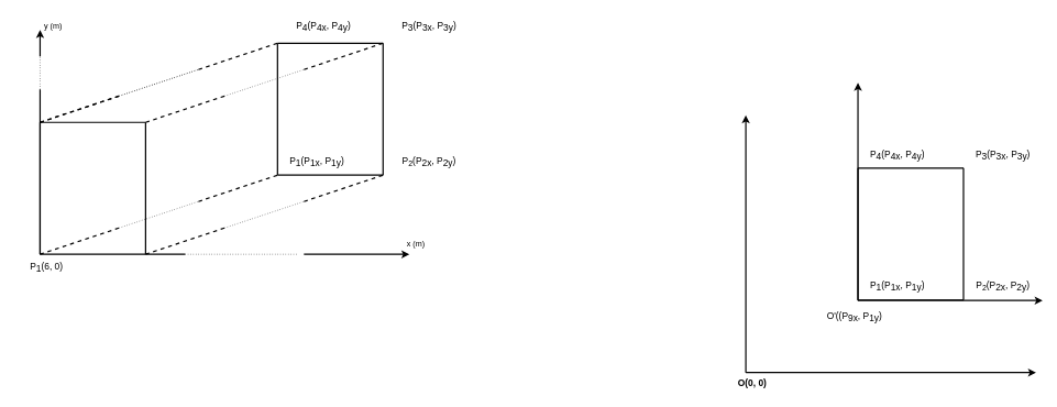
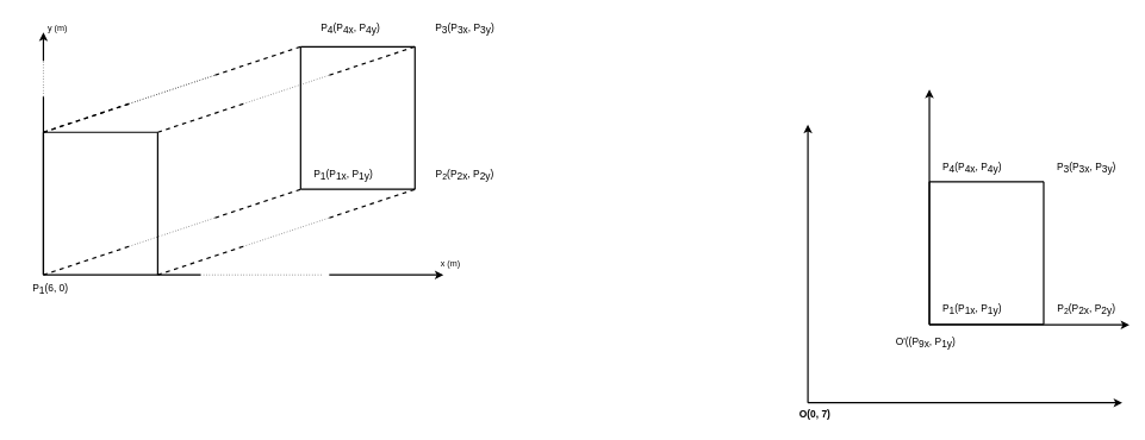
- <mxCell id="56" value="O(0, 0)" style="text;html=1;strokeColor=none;fillColor=none;align=center;verticalAlign=middle;whiteSpace=wrap;rounded=0;fontSize=14;fontStyle=1" vertex="1" parent="1"><mxGeometry x="1110" y="565" width="60" height="30" as="geometry" /></mxCell>
+ <mxCell id="56" value="O(0, 7)" style="text;html=1;strokeColor=none;fillColor=none;align=center;verticalAlign=middle;whiteSpace=wrap;rounded=0;fontSize=14;fontStyle=1" vertex="1" parent="1"><mxGeometry x="1110" y="565" width="60" height="30" as="geometry" /></mxCell>
